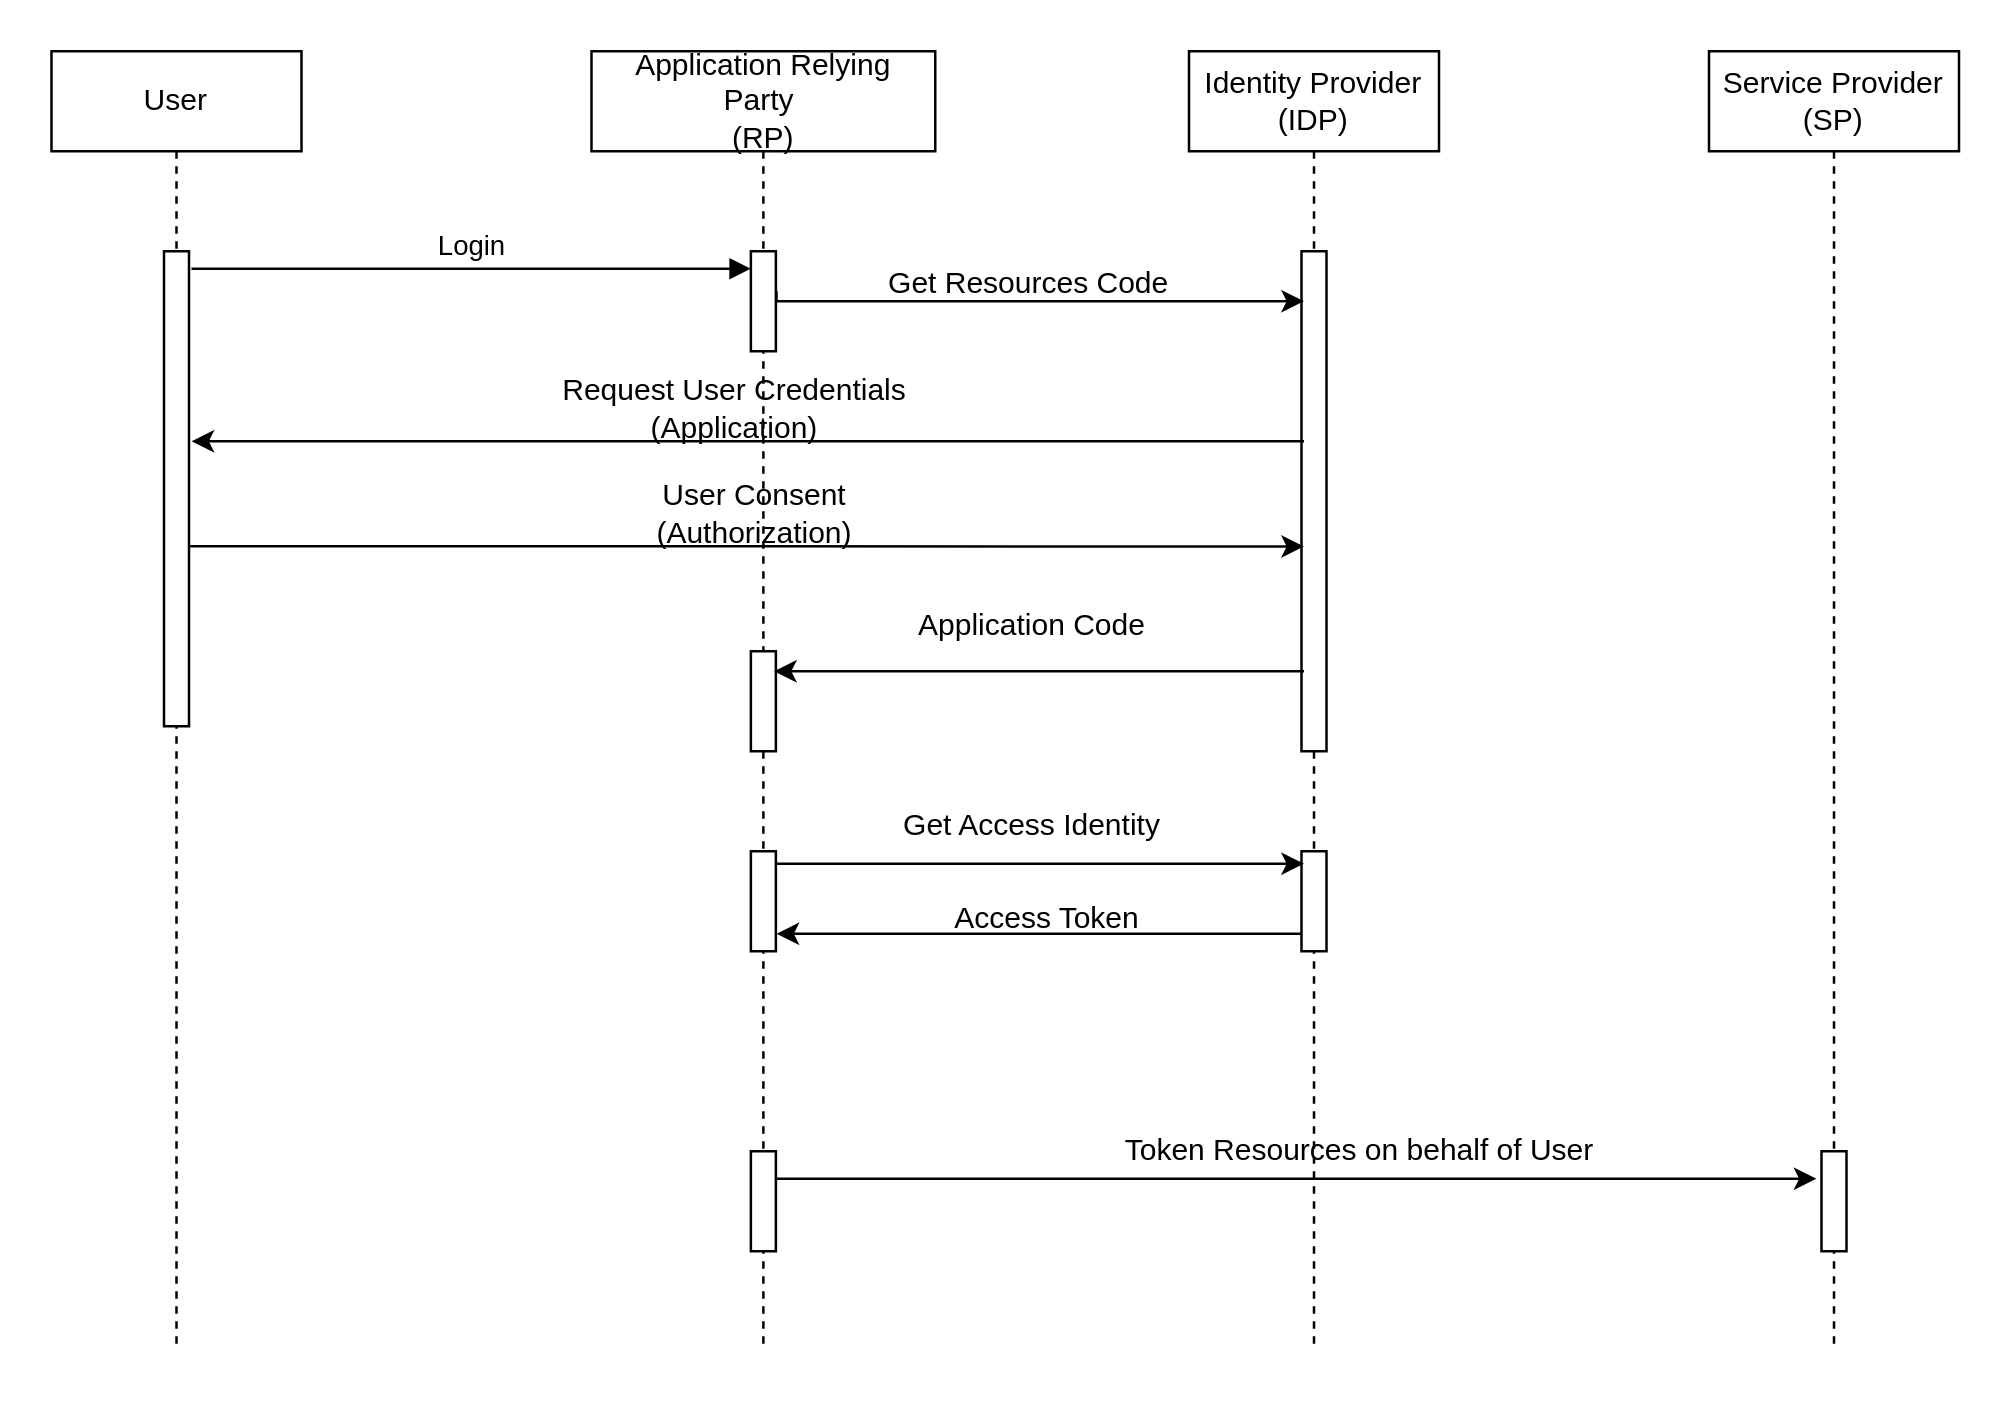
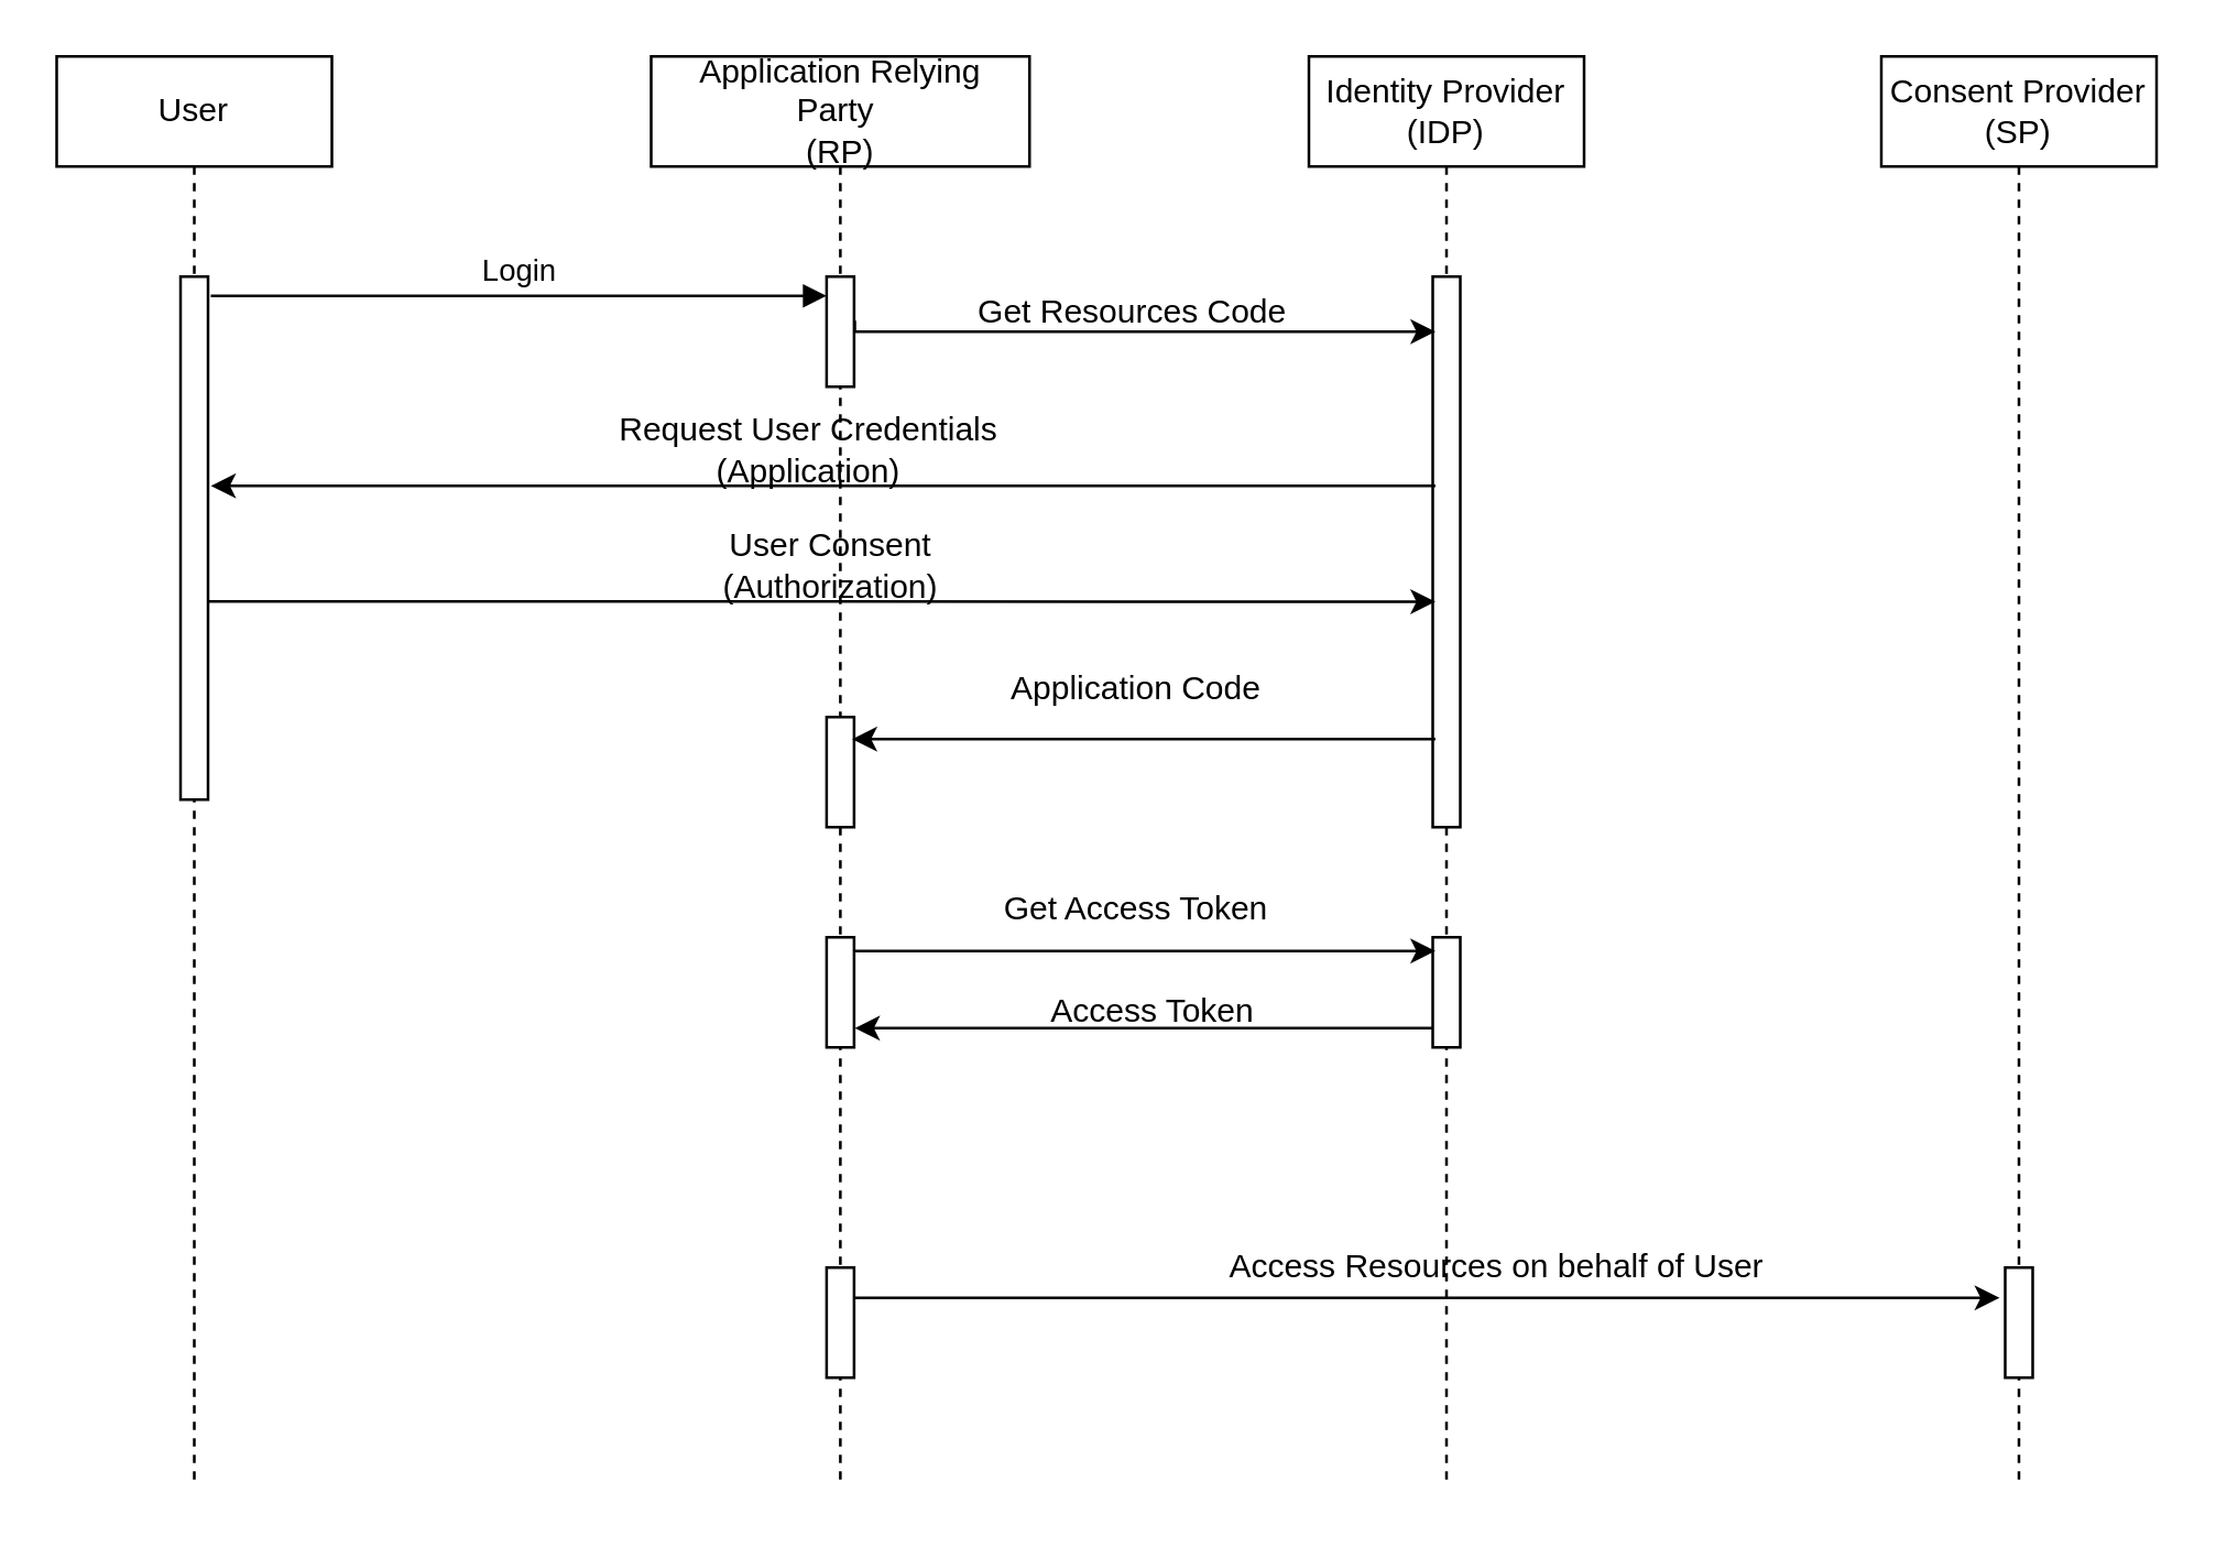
- <mxCell id="14" value="Service Provider&lt;br&gt;(SP)" style="shape=umlLifeline;perimeter=lifelinePerimeter;whiteSpace=wrap;html=1;container=1;collapsible=0;recursiveResize=0;outlineConnect=0;" vertex="1" parent="1"><mxGeometry x="683" y="20" width="100" height="520" as="geometry" /></mxCell>
+ <mxCell id="14" value="Consent Provider&lt;br&gt;(SP)" style="shape=umlLifeline;perimeter=lifelinePerimeter;whiteSpace=wrap;html=1;container=1;collapsible=0;recursiveResize=0;outlineConnect=0;" vertex="1" parent="1"><mxGeometry x="683" y="20" width="100" height="520" as="geometry" /></mxCell>
- <mxCell id="24" value="Get Access Identity" style="text;html=1;strokeColor=none;fillColor=none;align=center;verticalAlign=middle;whiteSpace=wrap;rounded=0;" vertex="1" parent="1"><mxGeometry x="340" y="320" width="145" height="20" as="geometry" /></mxCell>
+ <mxCell id="24" value="Get Access Token" style="text;html=1;strokeColor=none;fillColor=none;align=center;verticalAlign=middle;whiteSpace=wrap;rounded=0;" vertex="1" parent="1"><mxGeometry x="340" y="320" width="145" height="20" as="geometry" /></mxCell>
- <mxCell id="28" value="Token Resources on behalf of User" style="text;html=1;strokeColor=none;fillColor=none;align=center;verticalAlign=middle;whiteSpace=wrap;rounded=0;" vertex="1" parent="1"><mxGeometry x="416" y="450" width="255" height="20" as="geometry" /></mxCell>
+ <mxCell id="28" value="Access Resources on behalf of User" style="text;html=1;strokeColor=none;fillColor=none;align=center;verticalAlign=middle;whiteSpace=wrap;rounded=0;" vertex="1" parent="1"><mxGeometry x="416" y="450" width="255" height="20" as="geometry" /></mxCell>
